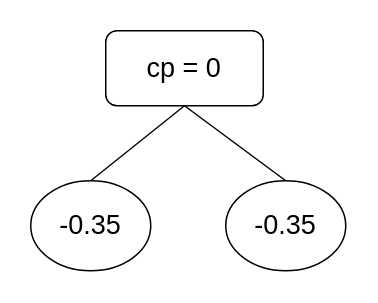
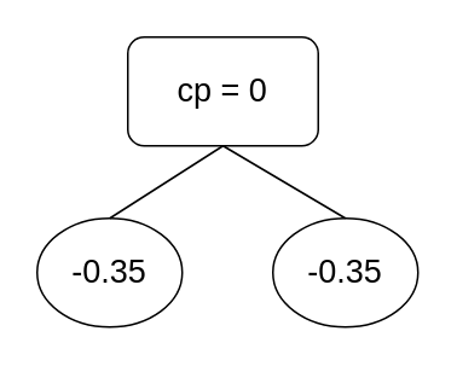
- <mxCell id="2" value="&lt;font style=&quot;font-size: 18px&quot;&gt;cp = 0&lt;/font&gt;" style="rounded=1;whiteSpace=wrap;html=1;" vertex="1" parent="1"><mxGeometry x="70" y="20" width="105" height="50" as="geometry" /></mxCell>
+ <mxCell id="2" value="&lt;font style=&quot;font-size: 18px&quot;&gt;cp = 0&lt;/font&gt;" style="rounded=1;whiteSpace=wrap;html=1;" vertex="1" parent="1"><mxGeometry x="70" y="20" width="105" height="60" as="geometry" /></mxCell>
